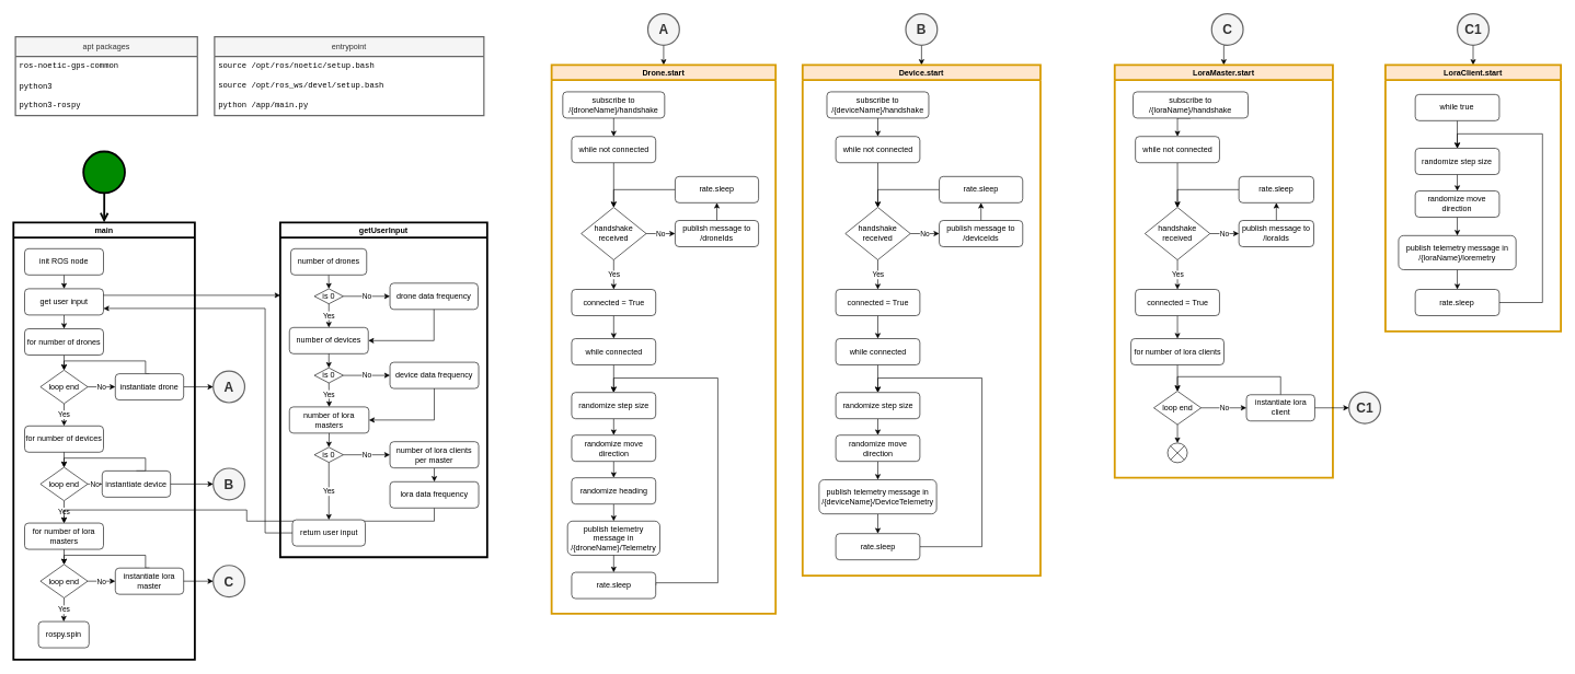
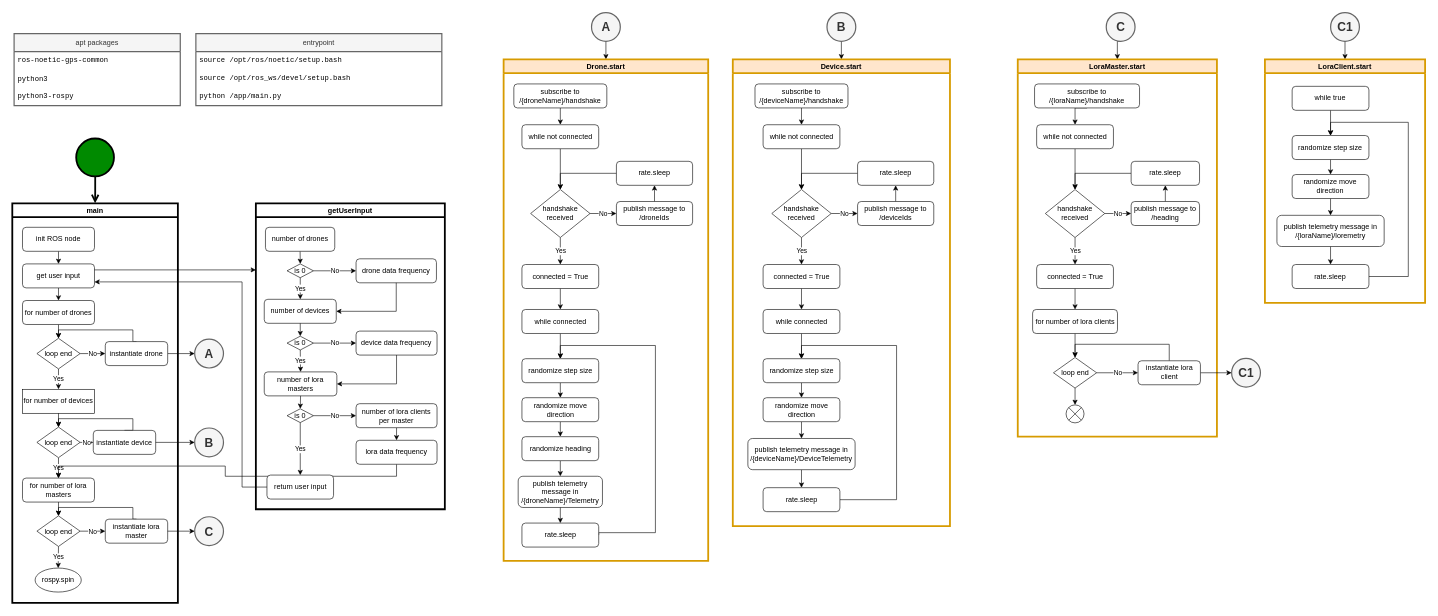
- <mxCell id="137" value="publish message to /loraIds" style="rounded=1;whiteSpace=wrap;html=1;" vertex="1" parent="128"><mxGeometry x="189" y="237" width="114" height="40" as="geometry" /></mxCell>
+ <mxCell id="137" value="publish message to /heading" style="rounded=1;whiteSpace=wrap;html=1;" vertex="1" parent="128"><mxGeometry x="189" y="237" width="114" height="40" as="geometry" /></mxCell>
- <mxCell id="16" value="for number of devices" style="rounded=1;whiteSpace=wrap;html=1;" vertex="1" parent="2"><mxGeometry x="17" y="310" width="120" height="40" as="geometry" /></mxCell>
+ <mxCell id="16" value="for number of devices" style="whiteSpace=wrap;html=1;rounded=0;" vertex="1" parent="2"><mxGeometry x="17" y="310" width="120" height="40" as="geometry" /></mxCell>
- <mxCell id="34" value="rospy.spin" style="rounded=1;whiteSpace=wrap;html=1;" vertex="1" parent="2"><mxGeometry x="38" y="608" width="77" height="40" as="geometry" /></mxCell>
+ <mxCell id="34" value="rospy.spin" style="ellipse;whiteSpace=wrap;html=1;" vertex="1" parent="2"><mxGeometry x="38" y="608" width="77" height="40" as="geometry" /></mxCell>
